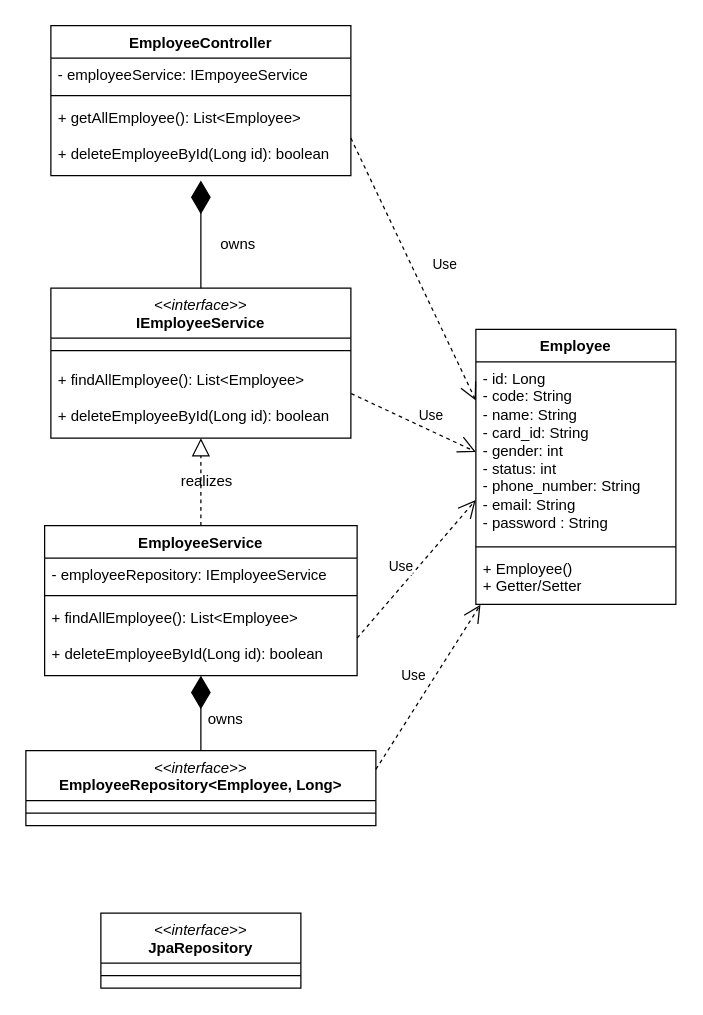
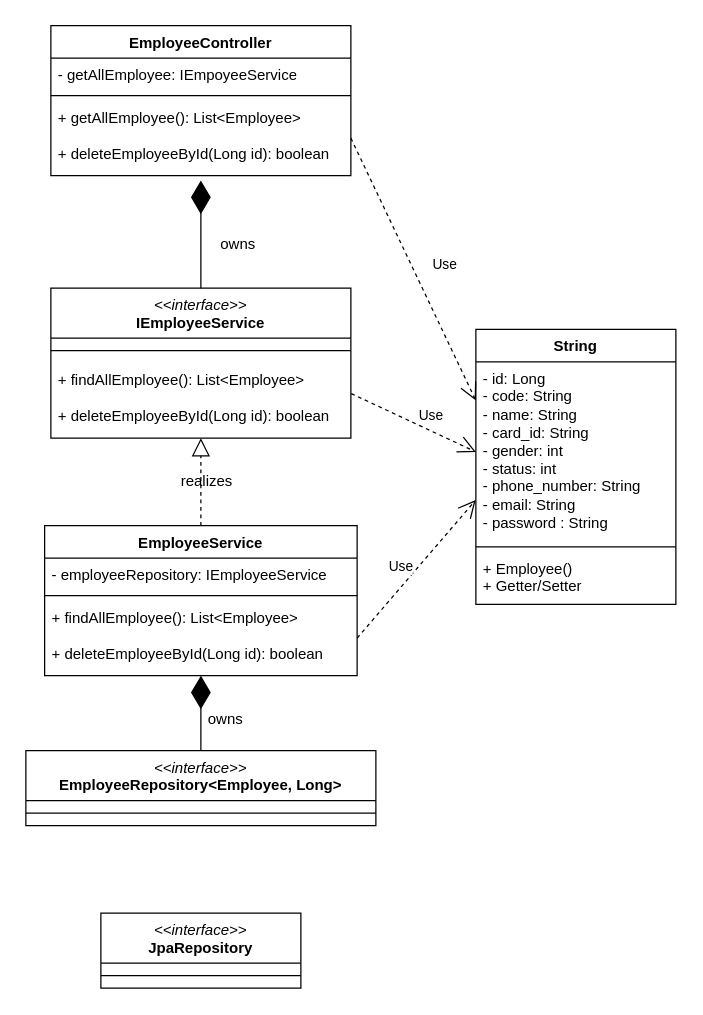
- <mxCell id="7" value="- employeeService: IEmpoyeeService" style="text;strokeColor=none;fillColor=none;align=left;verticalAlign=top;spacingLeft=4;spacingRight=4;overflow=hidden;rotatable=0;points=[[0,0.5],[1,0.5]];portConstraint=eastwest;whiteSpace=wrap;html=1;" parent="6" vertex="1"><mxGeometry y="26" width="240" height="26" as="geometry" /></mxCell>
+ <mxCell id="7" value="- getAllEmployee: IEmpoyeeService" style="text;strokeColor=none;fillColor=none;align=left;verticalAlign=top;spacingLeft=4;spacingRight=4;overflow=hidden;rotatable=0;points=[[0,0.5],[1,0.5]];portConstraint=eastwest;whiteSpace=wrap;html=1;" parent="6" vertex="1"><mxGeometry y="26" width="240" height="26" as="geometry" /></mxCell>
- <mxCell id="2" value="Employee" style="swimlane;fontStyle=1;align=center;verticalAlign=top;childLayout=stackLayout;horizontal=1;startSize=26;horizontalStack=0;resizeParent=1;resizeParentMax=0;resizeLast=0;collapsible=1;marginBottom=0;whiteSpace=wrap;html=1;" parent="1" vertex="1"><mxGeometry x="380" y="263" width="160" height="220" as="geometry" /></mxCell>
+ <mxCell id="2" value="String" style="swimlane;fontStyle=1;align=center;verticalAlign=top;childLayout=stackLayout;horizontal=1;startSize=26;horizontalStack=0;resizeParent=1;resizeParentMax=0;resizeLast=0;collapsible=1;marginBottom=0;whiteSpace=wrap;html=1;" parent="1" vertex="1"><mxGeometry x="380" y="263" width="160" height="220" as="geometry" /></mxCell>
- <mxCell id="28" value="Use" style="endArrow=open;endSize=12;dashed=1;html=1;rounded=0;exitX=1;exitY=0.25;exitDx=0;exitDy=0;entryX=0.023;entryY=1.007;entryDx=0;entryDy=0;entryPerimeter=0;" parent="1" source="17" target="5" edge="1"><mxGeometry x="0.018" y="15" width="160" relative="1" as="geometry"><mxPoint x="180" y="350" as="sourcePoint" /><mxPoint x="340" y="350" as="targetPoint" /><mxPoint as="offset" /></mxGeometry></mxCell>
